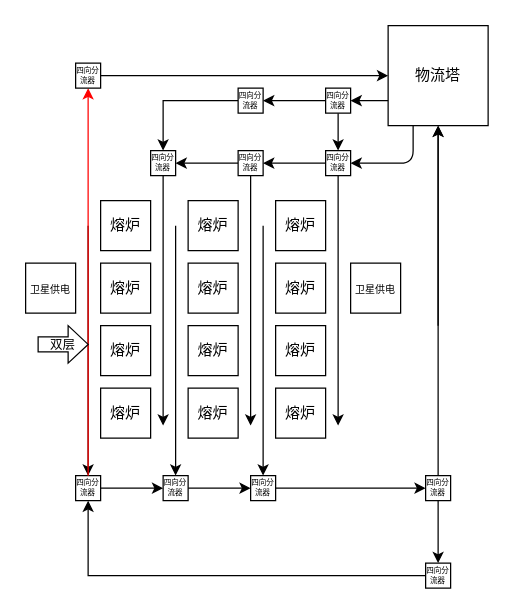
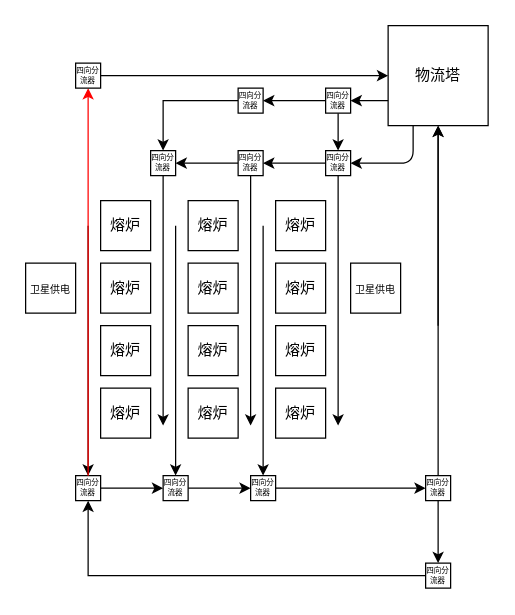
- <mxCell id="47" value="&lt;font style=&quot;font-size: 10px&quot;&gt;双层&lt;/font&gt;" style="shape=singleArrow;whiteSpace=wrap;html=1;arrowWidth=0.4;arrowSize=0.4;" vertex="1" parent="1"><mxGeometry x="30" y="260" width="40" height="30" as="geometry" /></mxCell>
